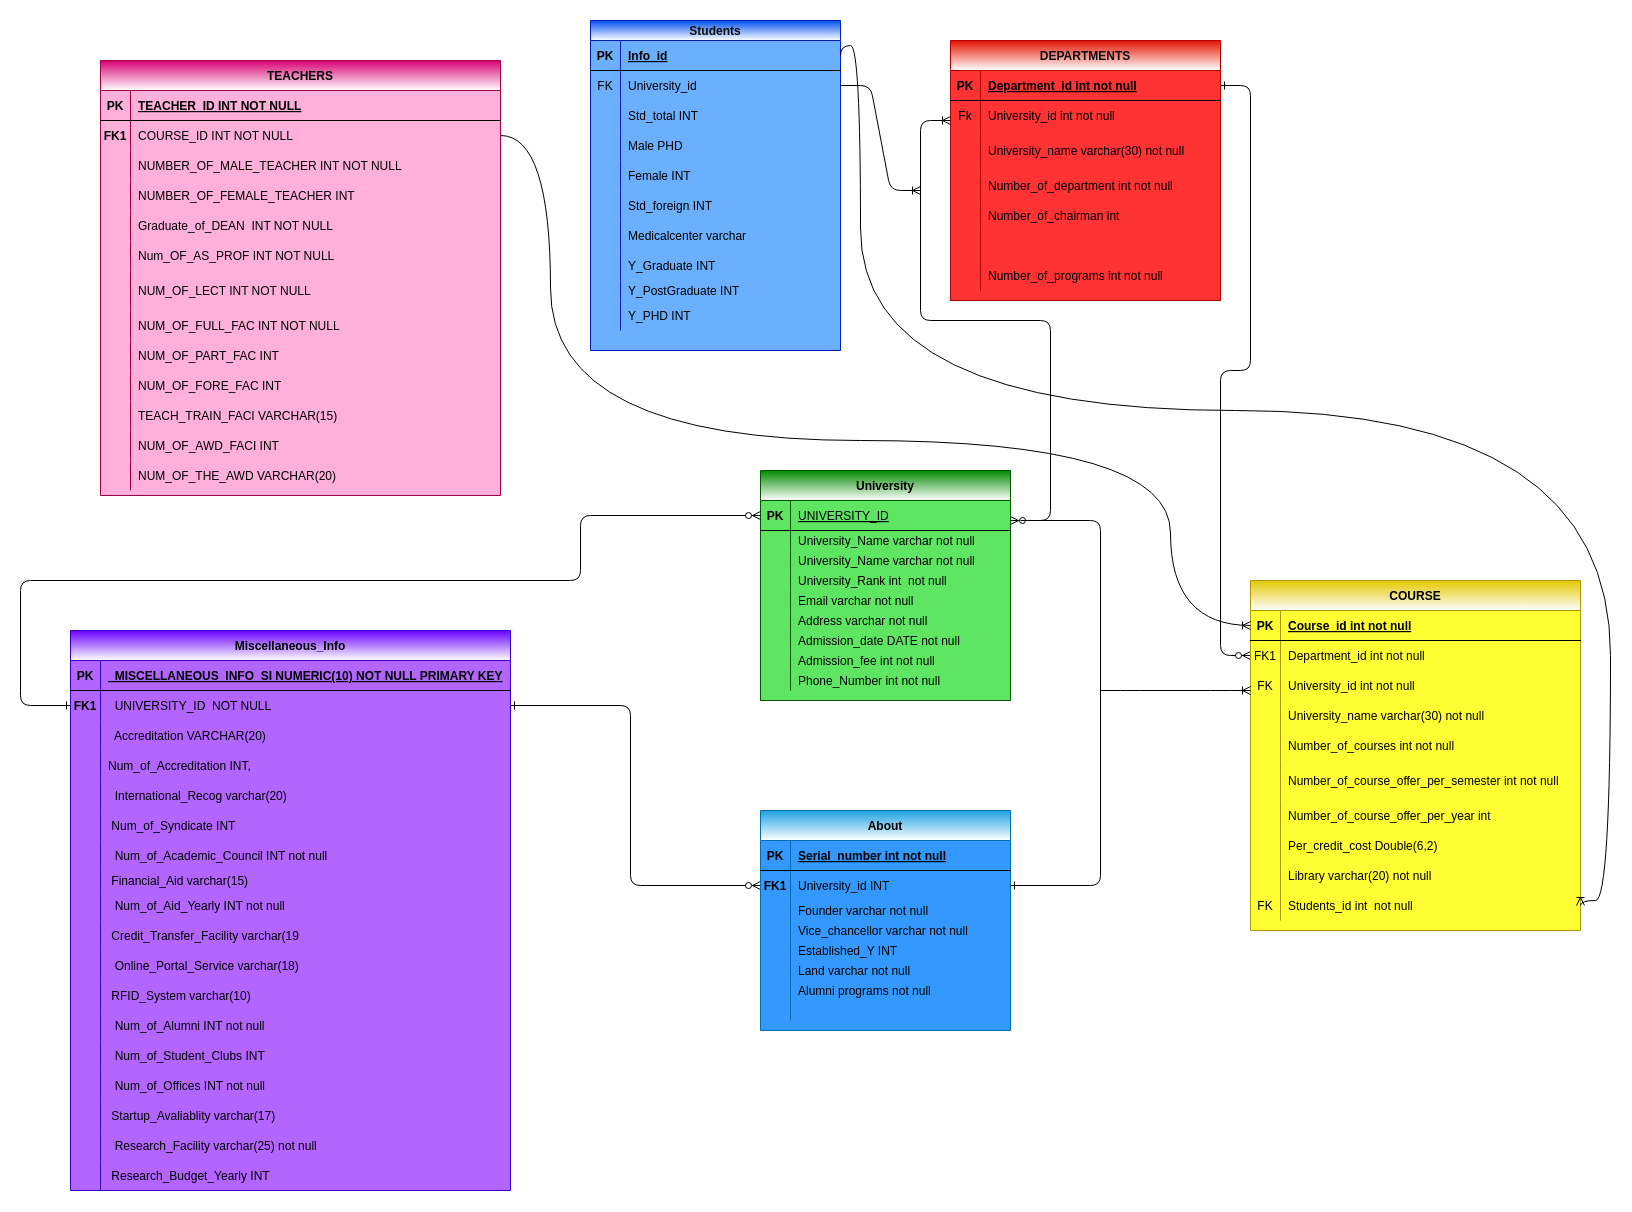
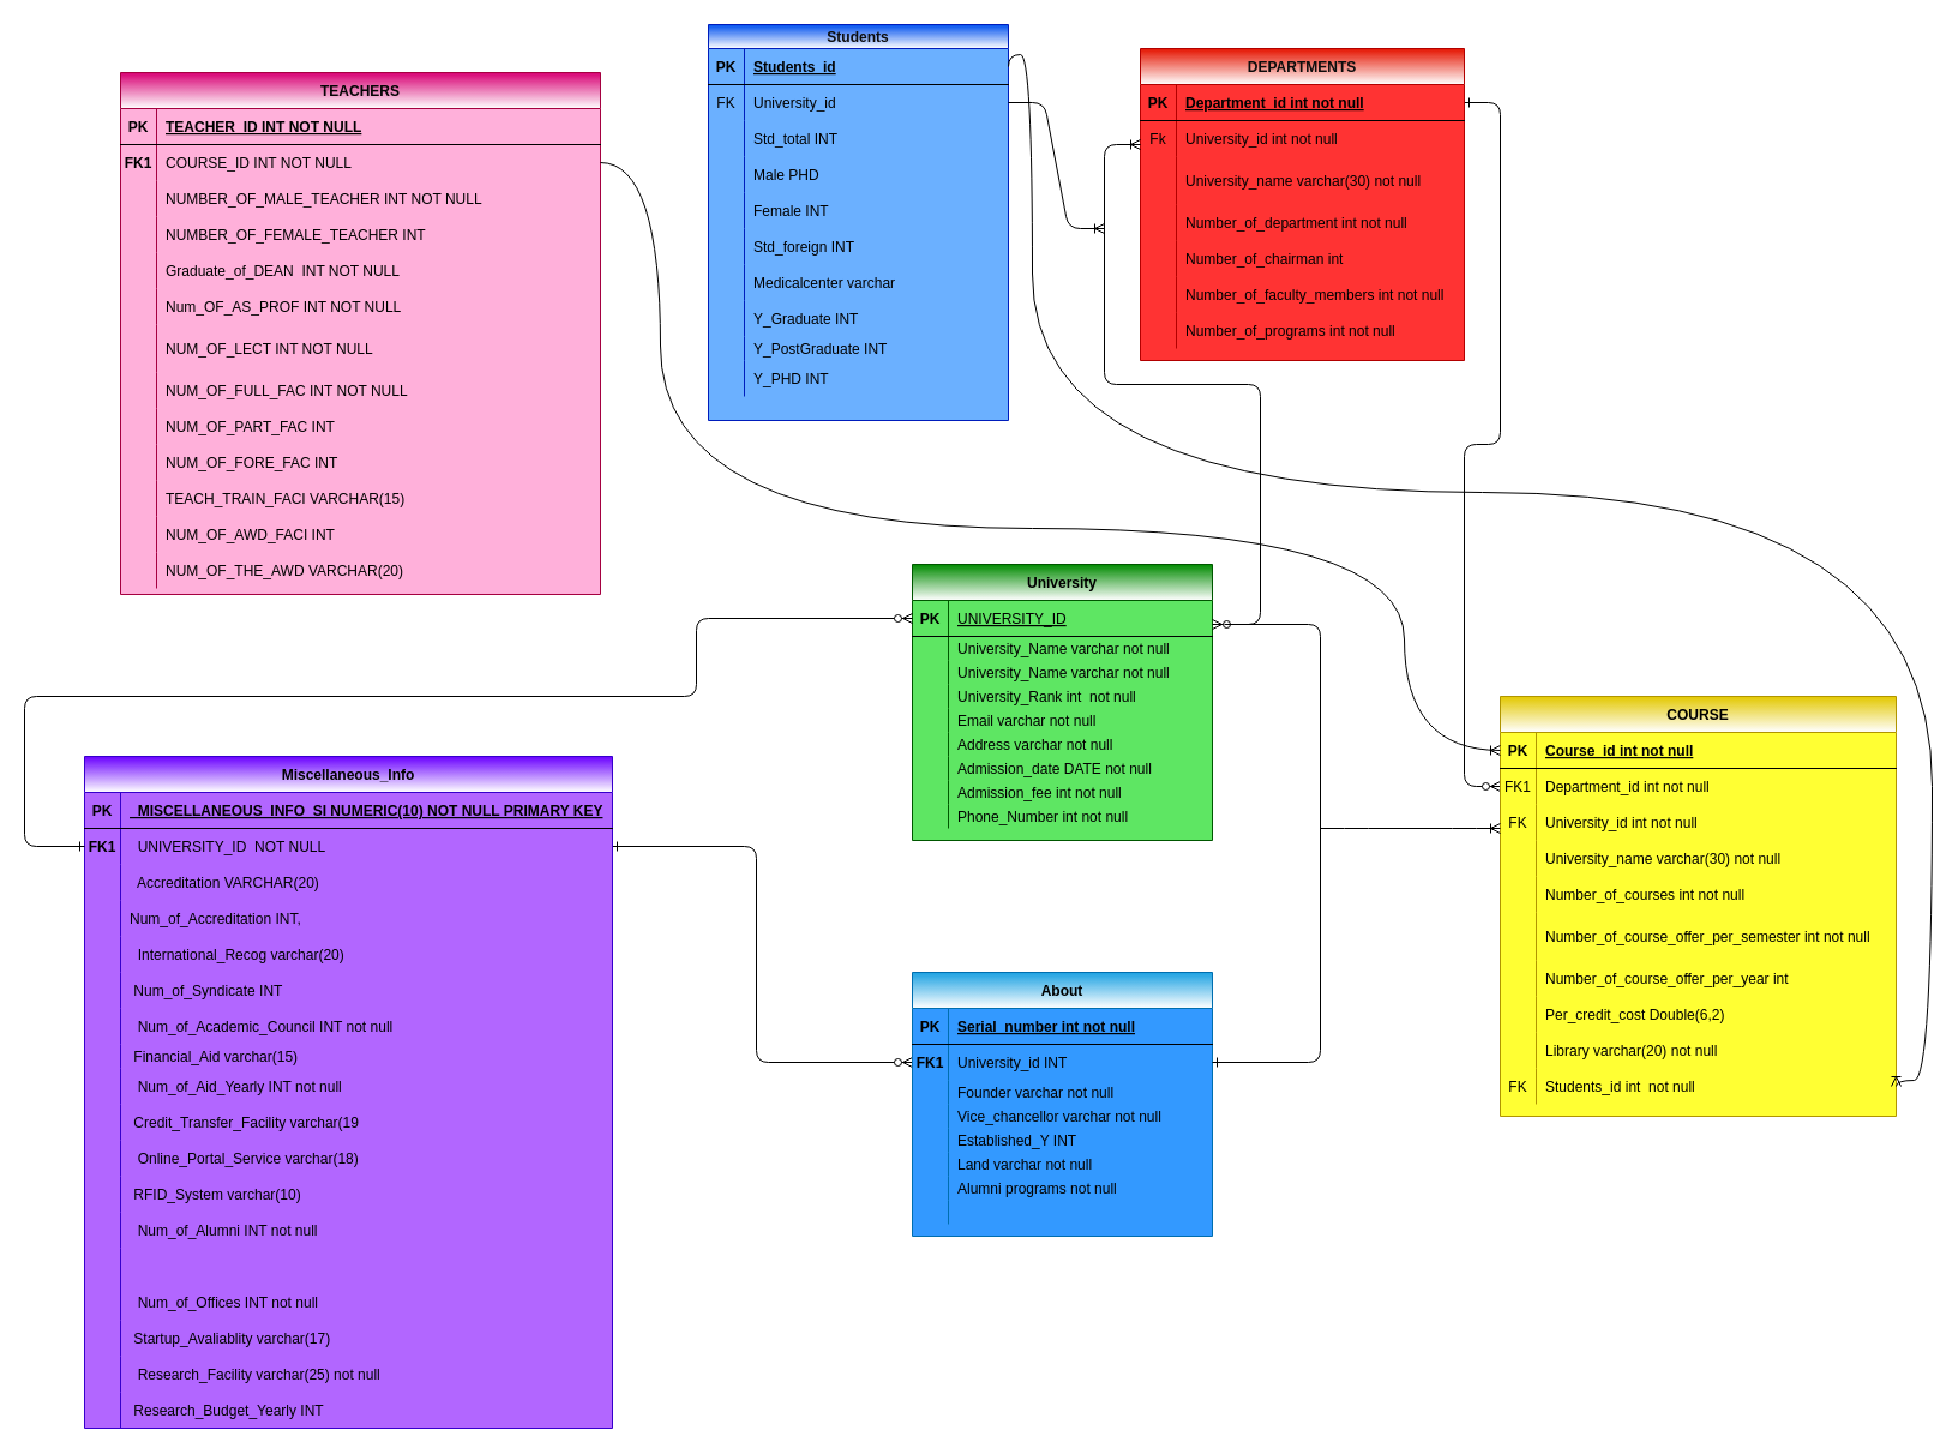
- <mxCell id="154" value="Info_id" style="shape=partialRectangle;overflow=hidden;connectable=0;fillColor=none;top=0;left=0;bottom=0;right=0;align=left;spacingLeft=6;fontStyle=5;" parent="152" vertex="1"><mxGeometry x="30" width="220" height="30" as="geometry" /></mxCell>
+ <mxCell id="154" value="Students_id" style="shape=partialRectangle;overflow=hidden;connectable=0;fillColor=none;top=0;left=0;bottom=0;right=0;align=left;spacingLeft=6;fontStyle=5;" parent="152" vertex="1"><mxGeometry x="30" width="220" height="30" as="geometry" /></mxCell>
+ <mxCell id="234" value="Number_of_faculty_members int not null" style="shape=partialRectangle;overflow=hidden;connectable=0;fillColor=none;top=0;left=0;bottom=0;right=0;align=left;spacingLeft=6;" parent="232" vertex="1"><mxGeometry x="30" width="240" height="30" as="geometry" /></mxCell>
- <mxCell id="45" value="  Num_of_Student_Clubs INT" style="shape=partialRectangle;overflow=hidden;connectable=0;fillColor=none;top=0;left=0;bottom=0;right=0;align=left;spacingLeft=6;" parent="43" vertex="1"><mxGeometry x="30" width="410" height="30" as="geometry" /></mxCell>
